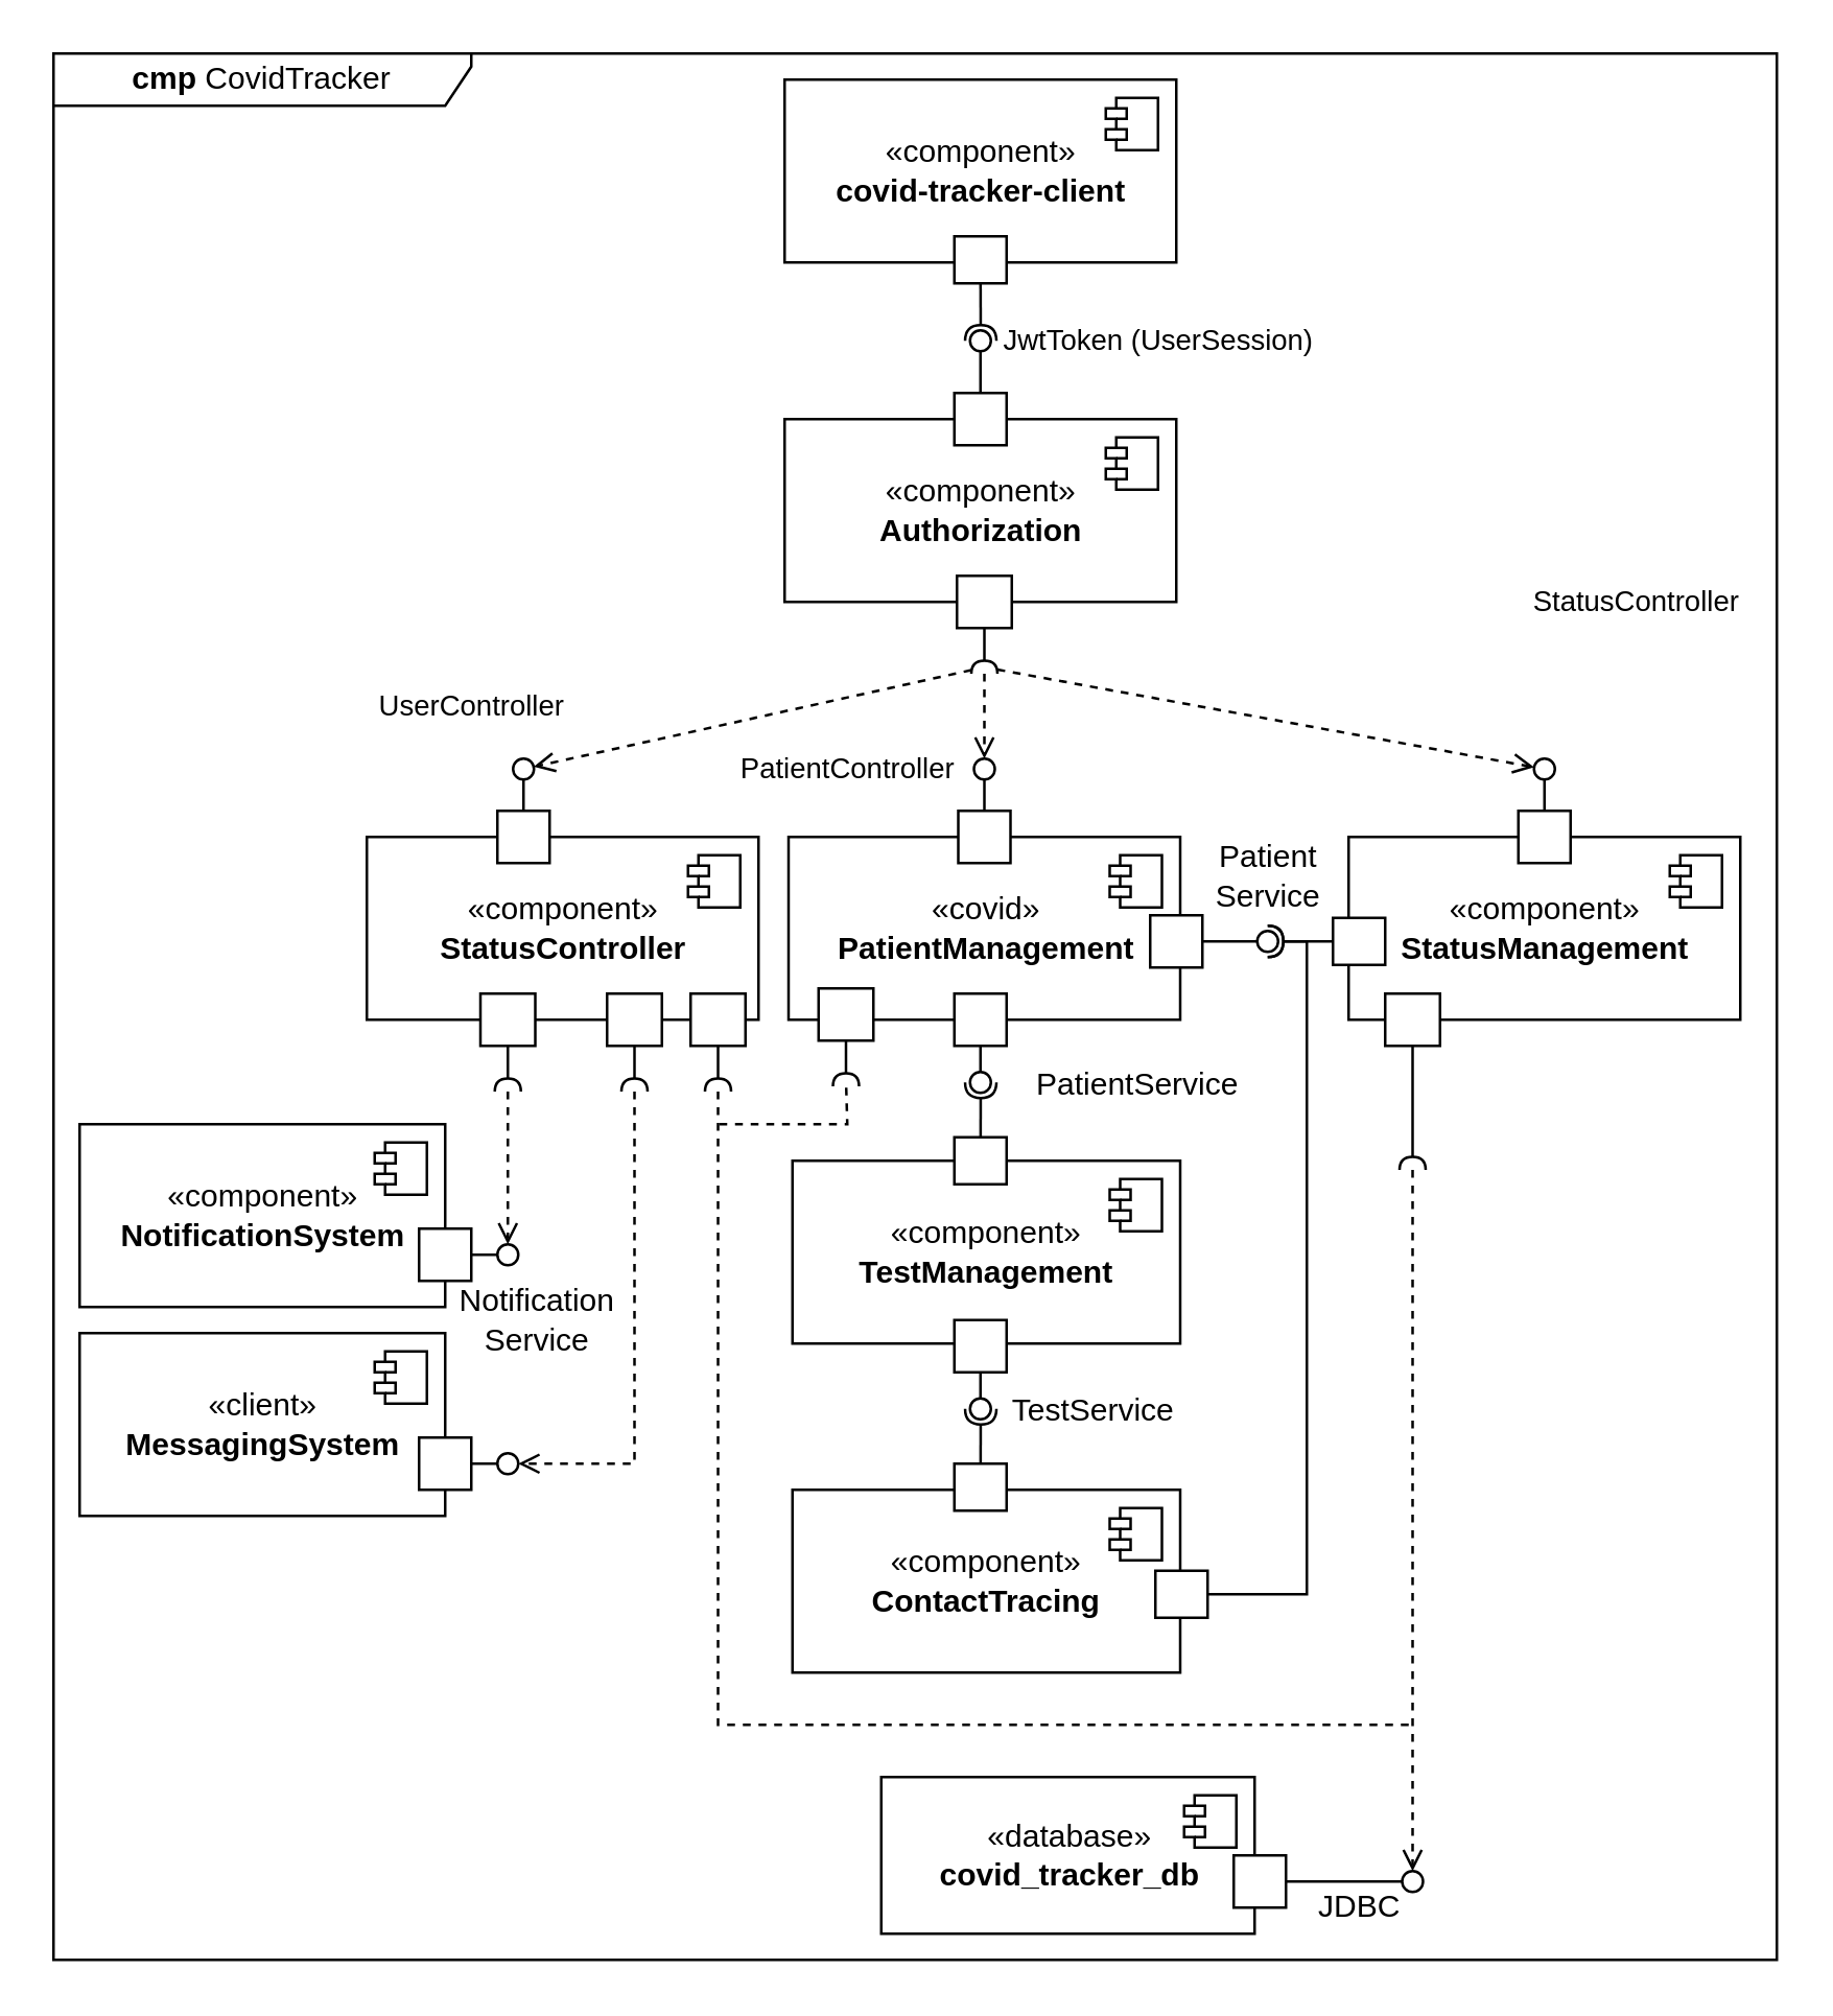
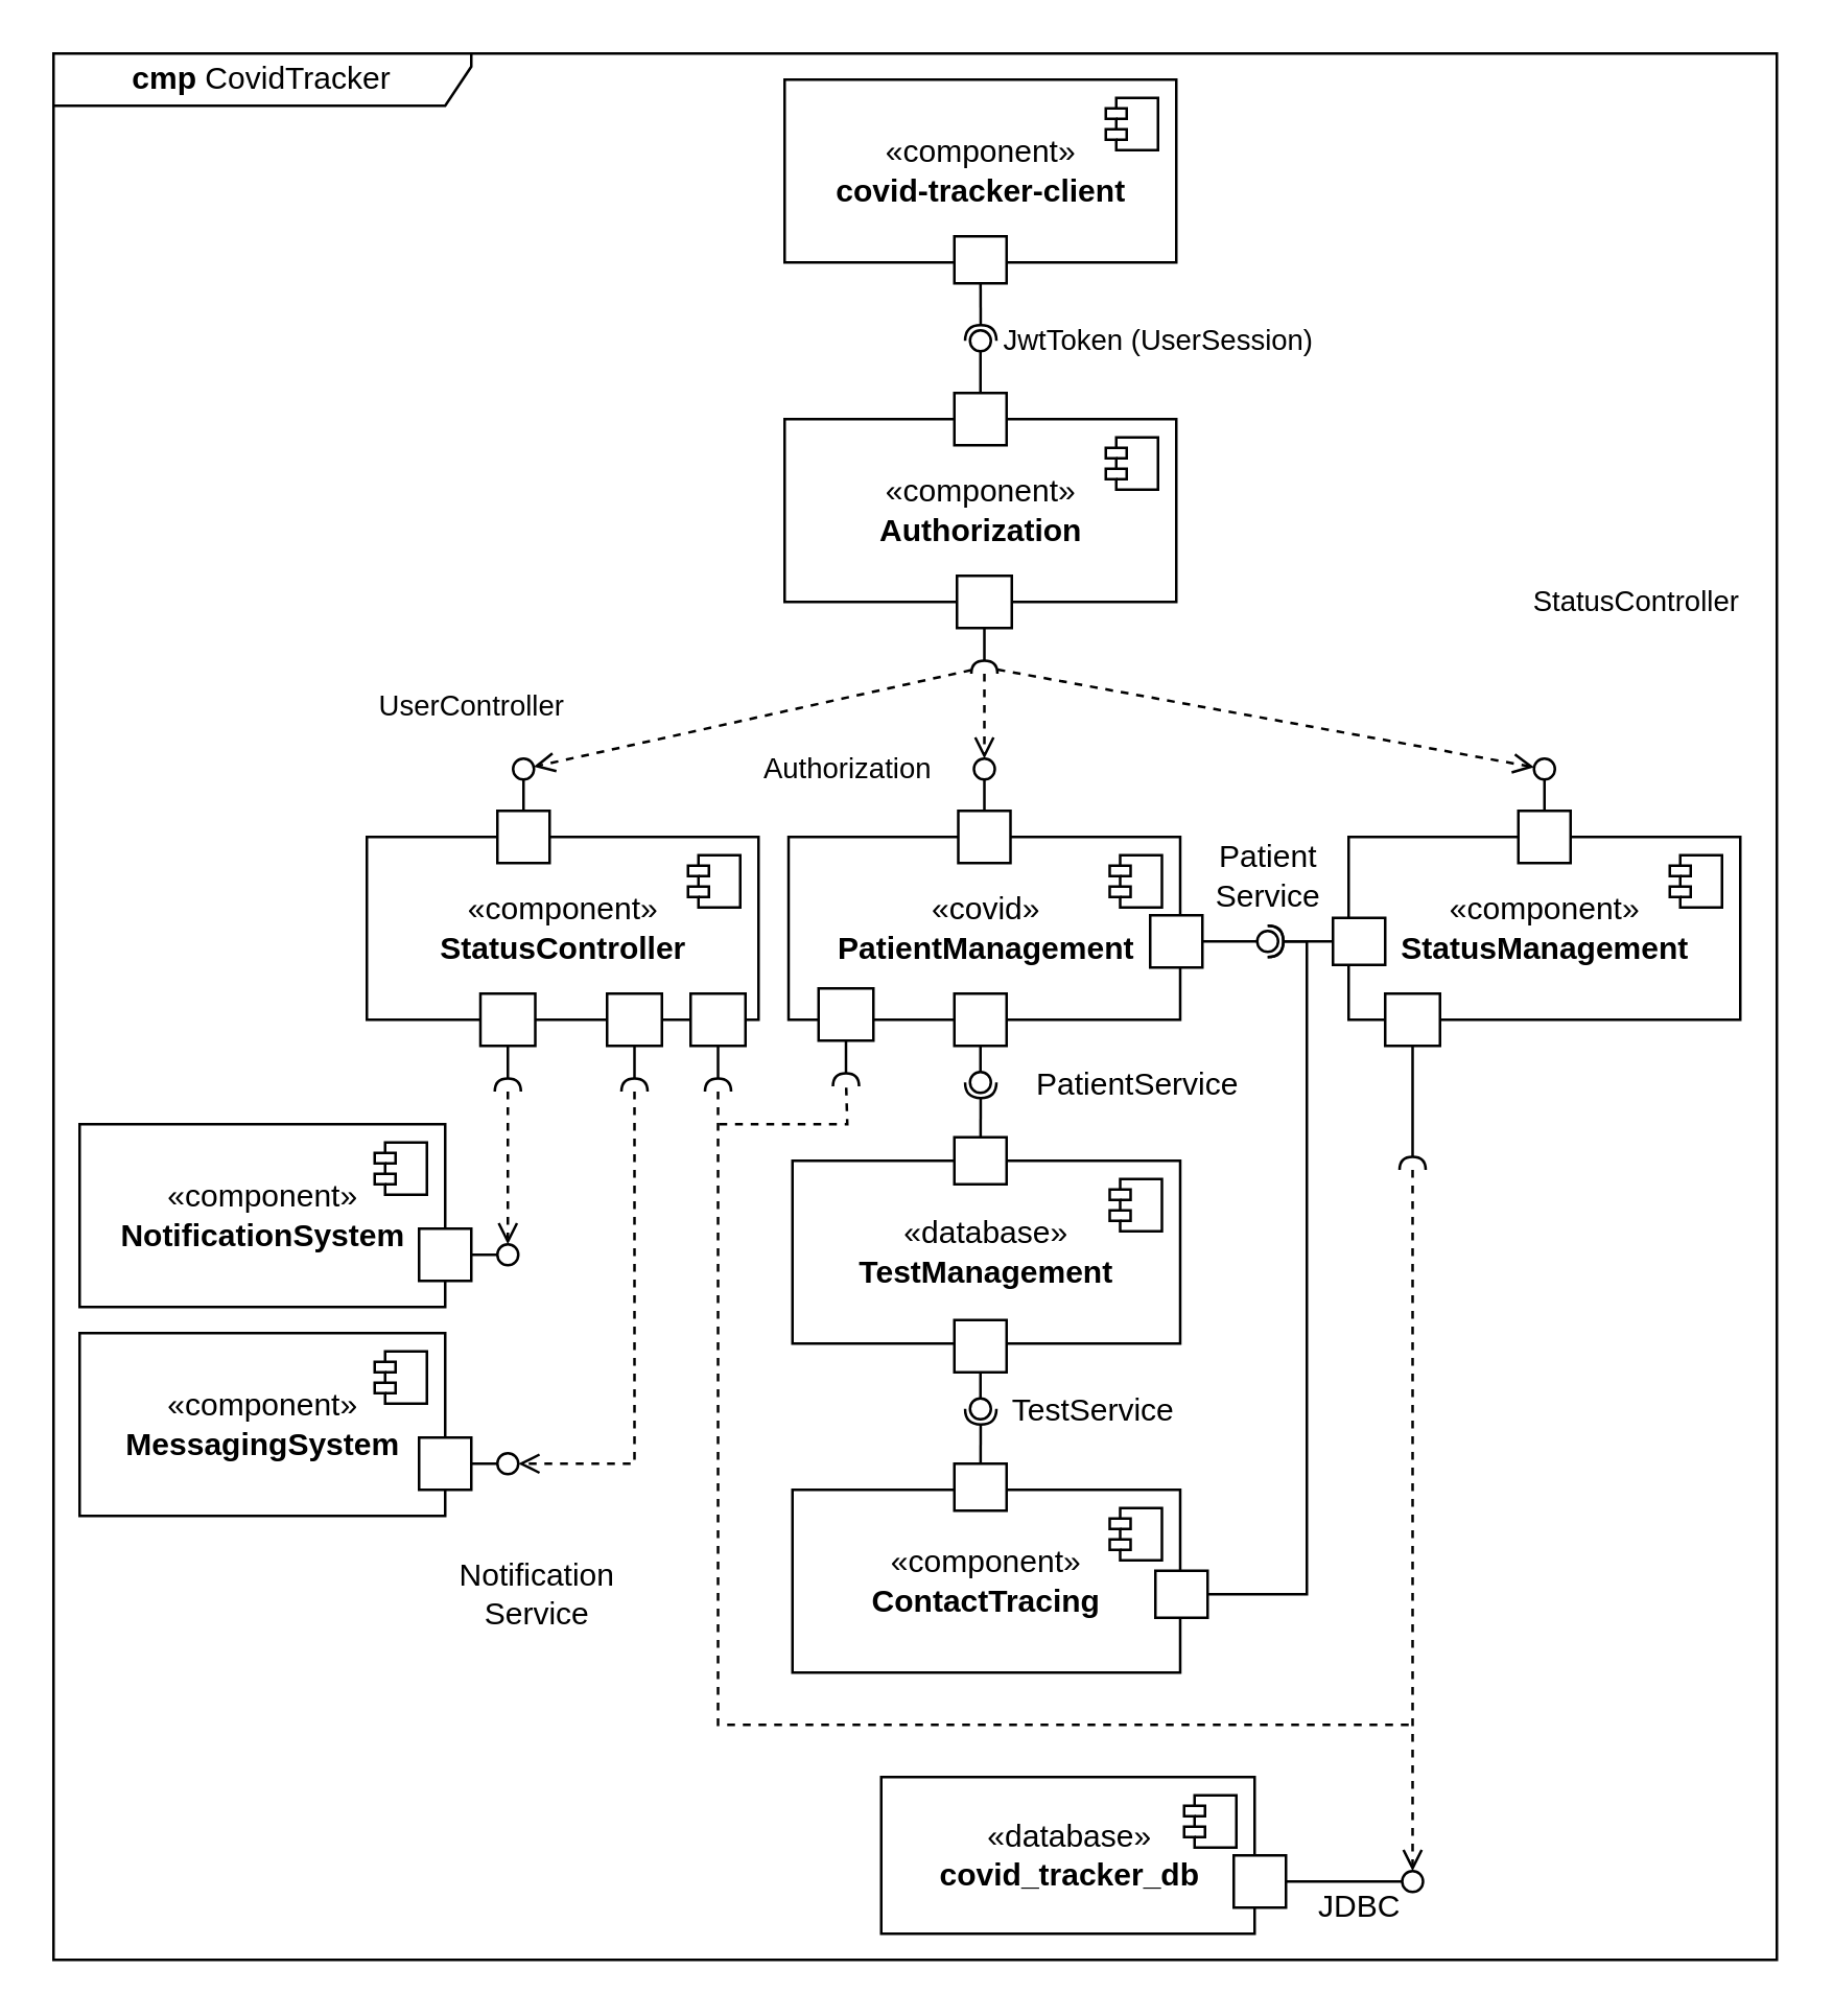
- <mxCell id="43" value="&lt;span style=&quot;font-size: 11px&quot;&gt;PatientController&lt;br&gt;&lt;/span&gt;" style="text;html=1;align=center;verticalAlign=middle;resizable=0;points=[];autosize=1;strokeColor=none;fillColor=none;" parent="1" vertex="1"><mxGeometry x="274" y="284" width="100" height="20" as="geometry" /></mxCell>
+ <mxCell id="43" value="&lt;span style=&quot;font-size: 11px&quot;&gt;Authorization&lt;br&gt;&lt;/span&gt;" style="text;html=1;align=center;verticalAlign=middle;resizable=0;points=[];autosize=1;strokeColor=none;fillColor=none;" parent="1" vertex="1"><mxGeometry x="274" y="284" width="100" height="20" as="geometry" /></mxCell>
- <mxCell id="51" value="«component»&lt;br&gt;&lt;b&gt;TestManagement&lt;/b&gt;" style="html=1;dropTarget=0;" parent="1" vertex="1"><mxGeometry x="303" y="444" width="148.5" height="70" as="geometry" /></mxCell>
+ <mxCell id="51" value="«database»&lt;br&gt;&lt;b&gt;TestManagement&lt;/b&gt;" style="html=1;dropTarget=0;" parent="1" vertex="1"><mxGeometry x="303" y="444" width="148.5" height="70" as="geometry" /></mxCell>
- <mxCell id="75" value="Notification&lt;br&gt;Service" style="text;html=1;align=center;verticalAlign=middle;resizable=0;points=[];autosize=1;strokeColor=none;fillColor=none;" parent="1" vertex="1"><mxGeometry x="170" y="490" width="70" height="30" as="geometry" /></mxCell>
+ <mxCell id="75" value="Notification&lt;br&gt;Service" style="text;html=1;align=center;verticalAlign=middle;resizable=0;points=[];autosize=1;strokeColor=none;fillColor=none;" parent="1" vertex="1"><mxGeometry x="170" y="595" width="70" height="30" as="geometry" /></mxCell>
- <mxCell id="17" value="«client»&lt;br&gt;&lt;b&gt;MessagingSystem&lt;/b&gt;" style="html=1;dropTarget=0;" parent="1" vertex="1"><mxGeometry x="30" y="510" width="140" height="70" as="geometry" /></mxCell>
+ <mxCell id="17" value="«component»&lt;br&gt;&lt;b&gt;MessagingSystem&lt;/b&gt;" style="html=1;dropTarget=0;" parent="1" vertex="1"><mxGeometry x="30" y="510" width="140" height="70" as="geometry" /></mxCell>
